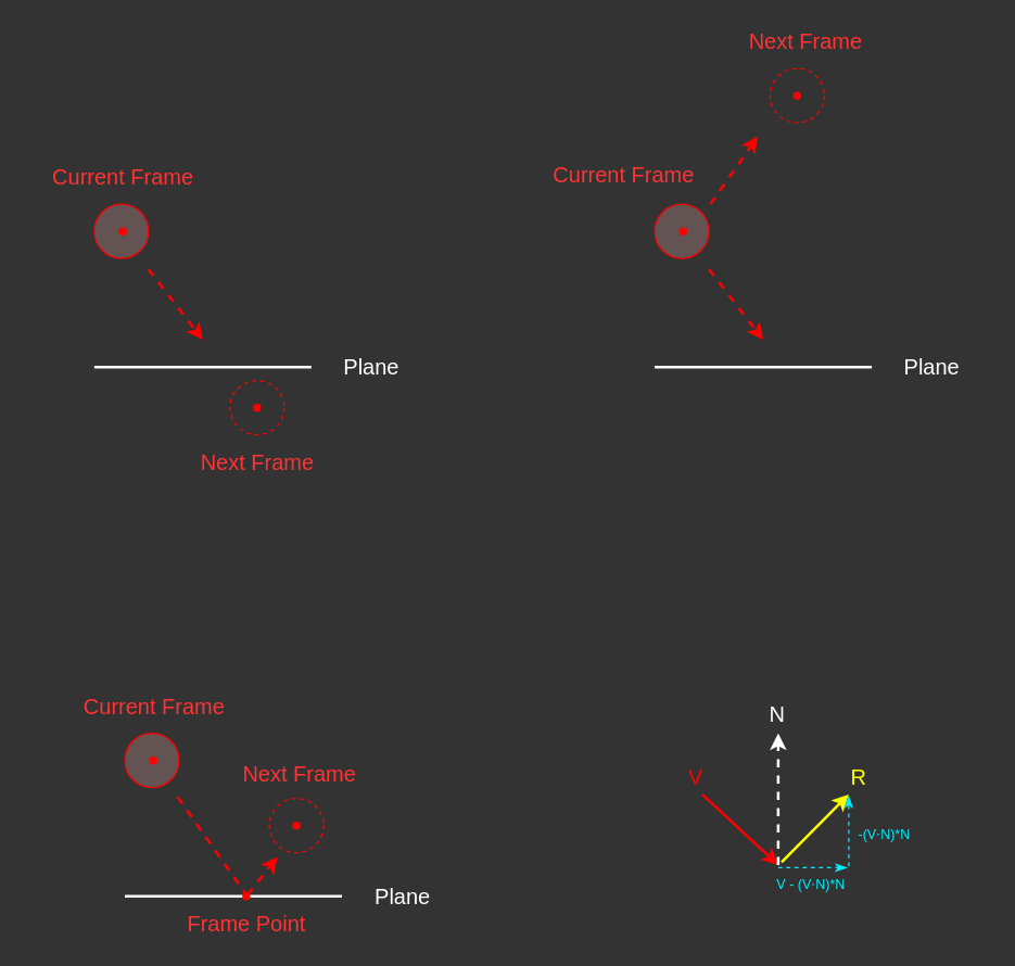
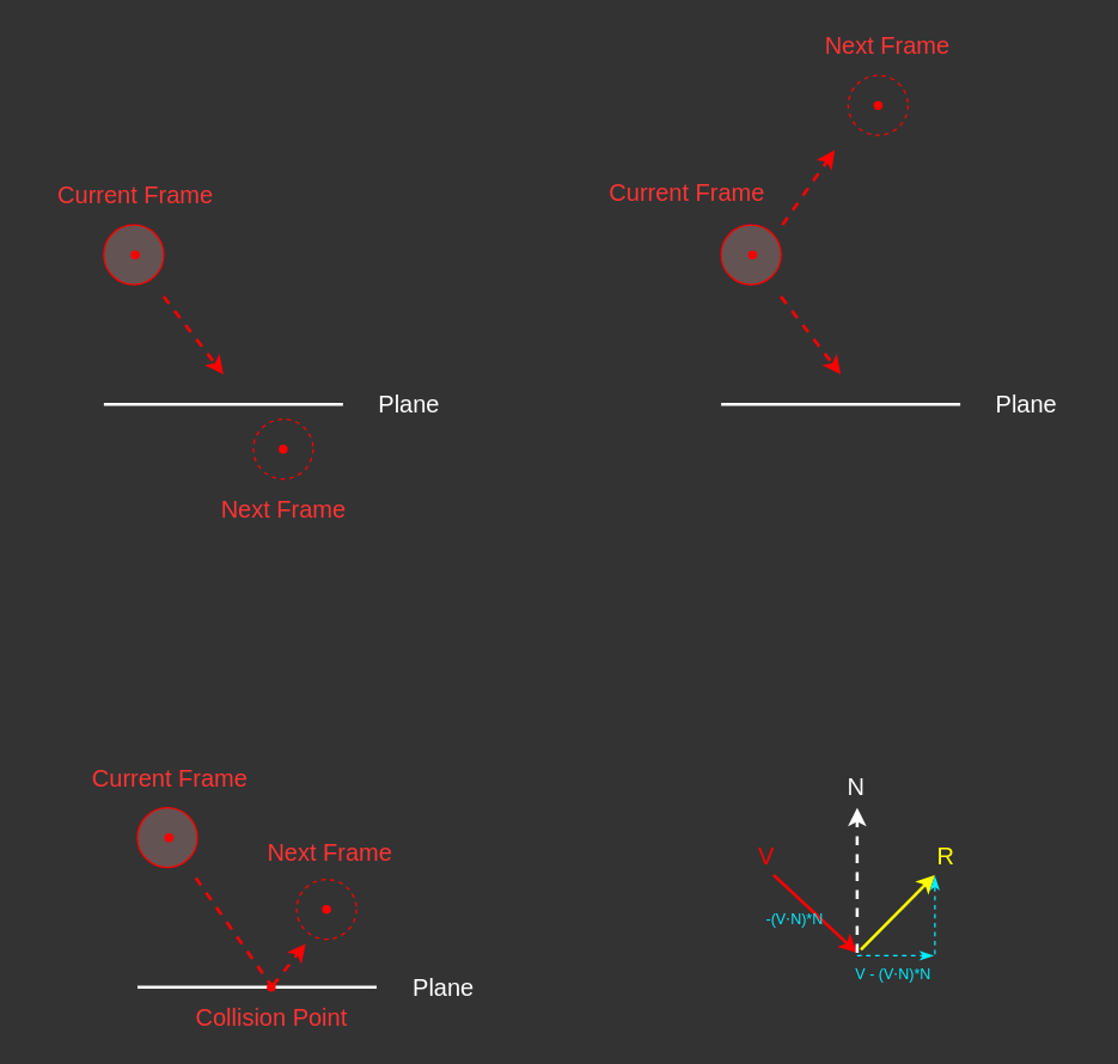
- <mxCell id="43" value="-(V⋅N)*N" style="text;html=1;align=center;verticalAlign=middle;resizable=0;points=[];autosize=1;strokeColor=none;fillColor=none;fontSize=10;fontColor=#00EEFF;" vertex="1" parent="1"><mxGeometry x="627" y="606" width="48" height="16" as="geometry" /></mxCell>
+ <mxCell id="43" value="-(V⋅N)*N" style="text;html=1;align=center;verticalAlign=middle;resizable=0;points=[];autosize=1;strokeColor=none;fillColor=none;fontSize=10;fontColor=#00EEFF;" vertex="1" parent="1"><mxGeometry x="507" y="606" width="48" height="16" as="geometry" /></mxCell>
- <mxCell id="33" value="Frame Point" style="text;html=1;align=center;verticalAlign=middle;resizable=0;points=[];autosize=1;strokeColor=none;fillColor=none;fontSize=16;fontColor=#FF3333;" vertex="1" parent="1"><mxGeometry x="111" y="670" width="140" height="20" as="geometry" /></mxCell>
+ <mxCell id="33" value="Collision Point" style="text;html=1;align=center;verticalAlign=middle;resizable=0;points=[];autosize=1;strokeColor=none;fillColor=none;fontSize=16;fontColor=#FF3333;" vertex="1" parent="1"><mxGeometry x="111" y="670" width="140" height="20" as="geometry" /></mxCell>
